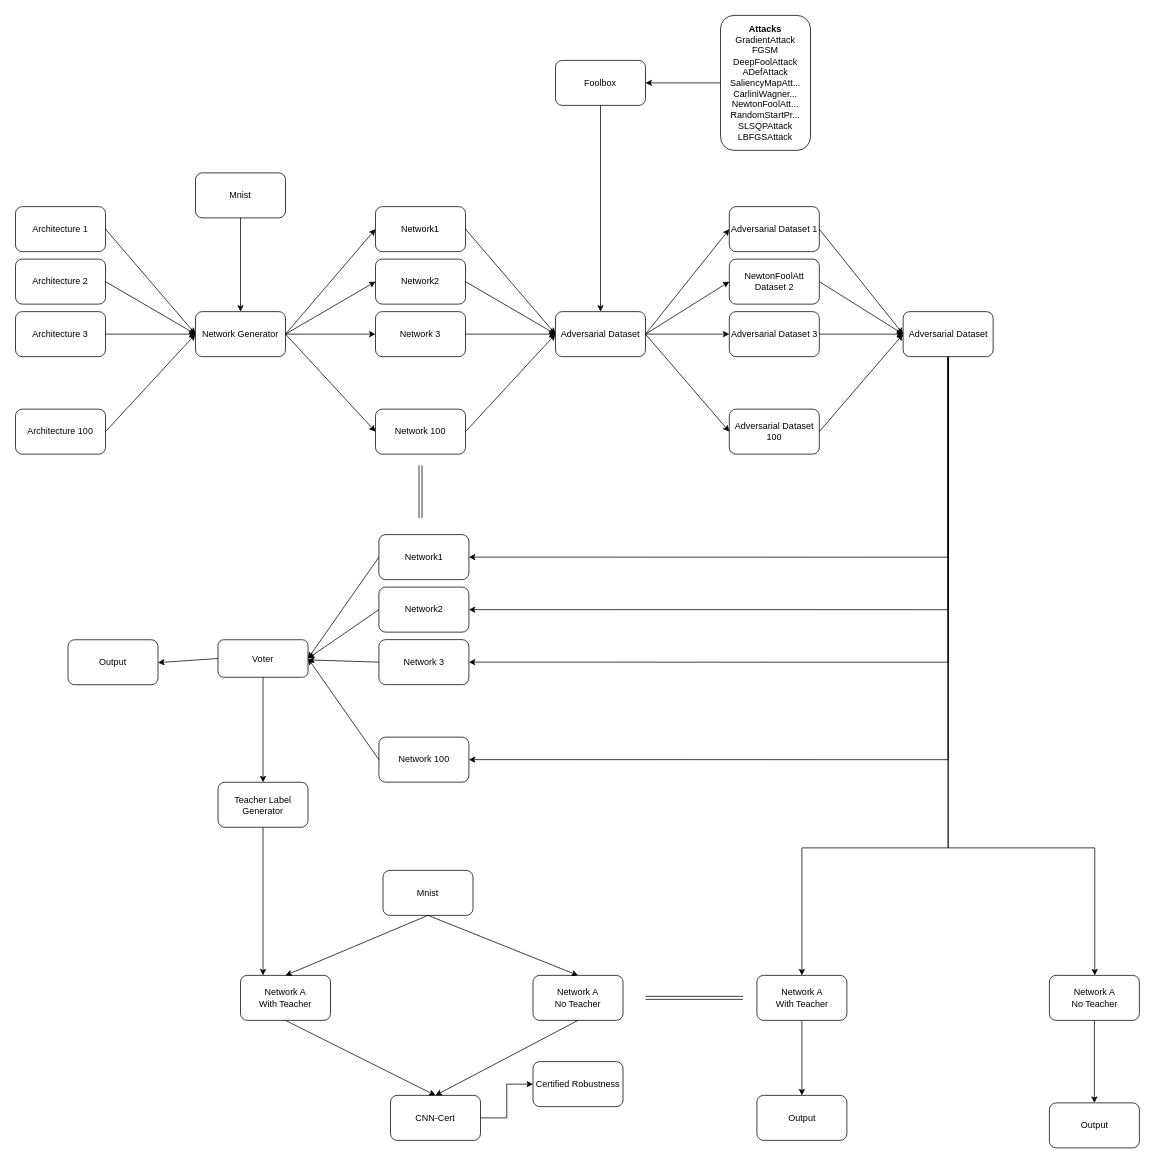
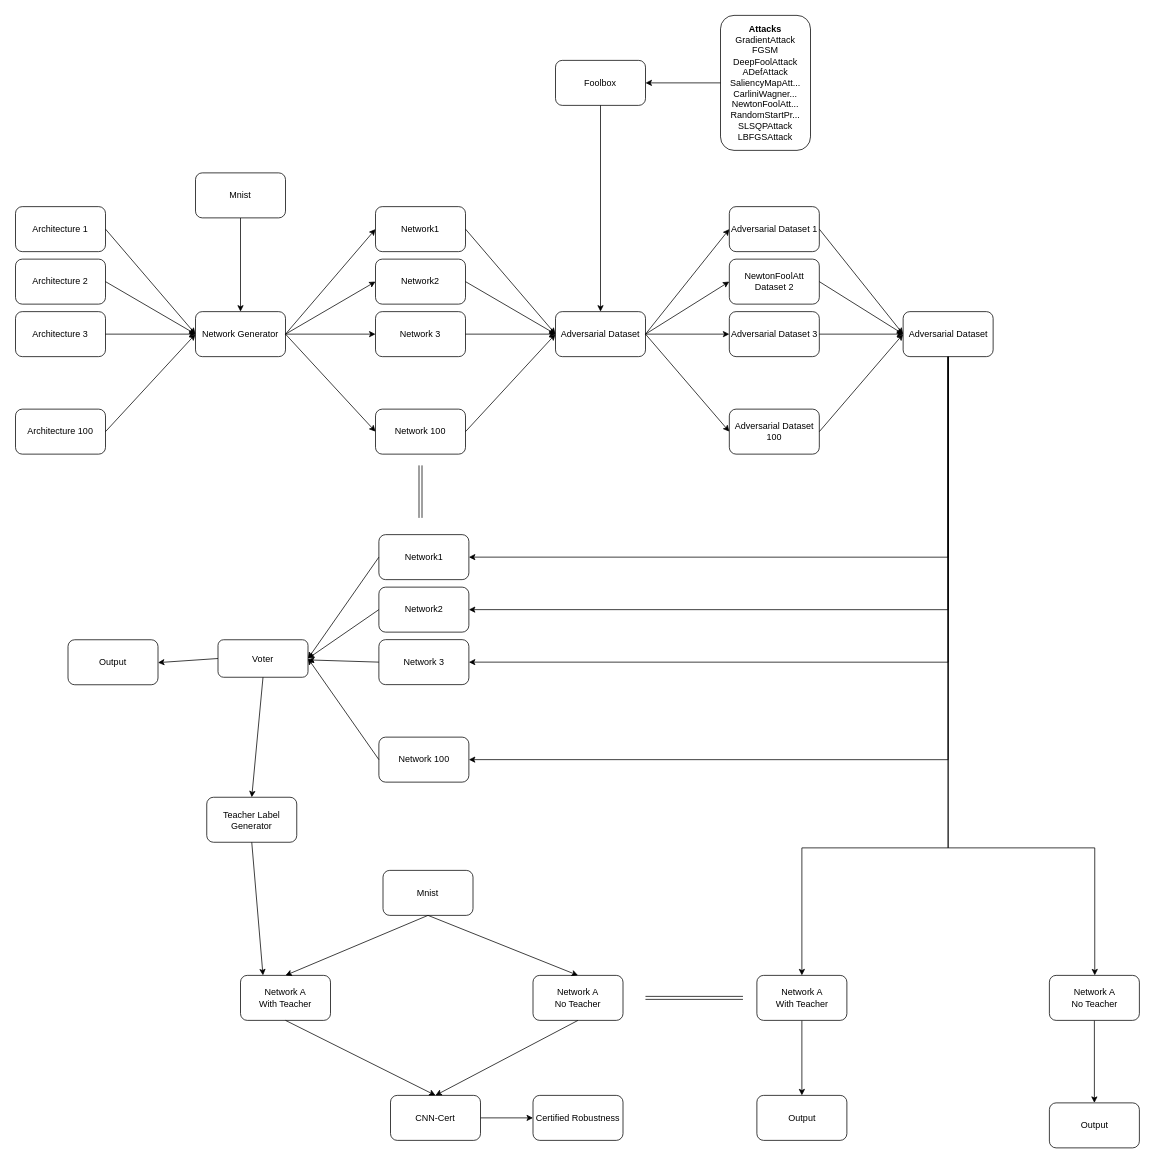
- <mxCell id="59" value="Teacher Label Generator" style="rounded=1;whiteSpace=wrap;html=1;" vertex="1" parent="1"><mxGeometry x="290" y="1042.5" width="120" height="60" as="geometry" /></mxCell>
+ <mxCell id="59" value="Teacher Label Generator" style="rounded=1;whiteSpace=wrap;html=1;" vertex="1" parent="1"><mxGeometry x="275" y="1062.5" width="120" height="60" as="geometry" /></mxCell>
- <mxCell id="71" value="Certified Robustness" style="rounded=1;whiteSpace=wrap;html=1;" vertex="1" parent="1"><mxGeometry x="710" y="1415" width="120" height="60" as="geometry" /></mxCell>
+ <mxCell id="71" value="Certified Robustness" style="rounded=1;whiteSpace=wrap;html=1;" vertex="1" parent="1"><mxGeometry x="710" y="1460" width="120" height="60" as="geometry" /></mxCell>
